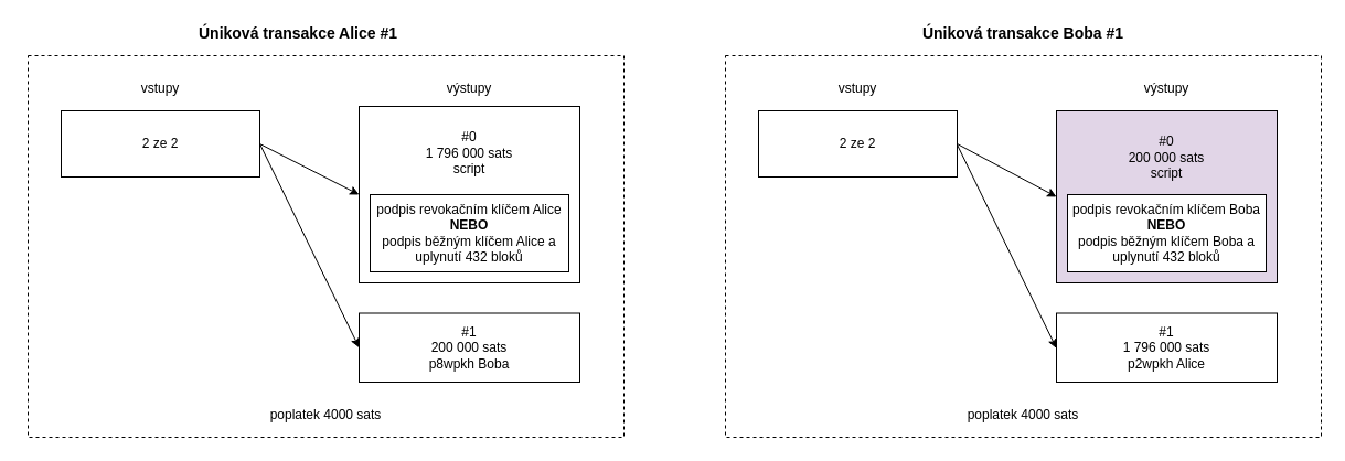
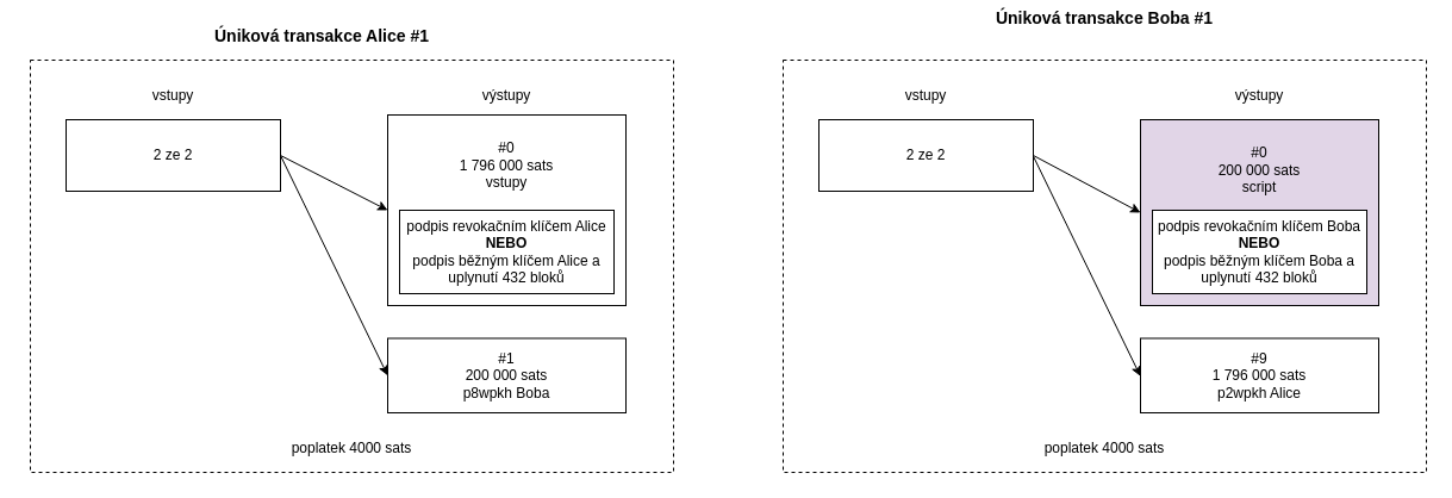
- <mxCell id="8" value="&lt;span style=&quot;font-size: 14px&quot;&gt;&lt;b&gt;Úniková transakce Boba #1&lt;br&gt;&lt;/b&gt;&lt;/span&gt;" style="text;html=1;strokeColor=none;fillColor=none;align=center;verticalAlign=middle;whiteSpace=wrap;rounded=0;" parent="1" vertex="1"><mxGeometry x="677" y="20" width="500" height="20" as="geometry" /></mxCell>
+ <mxCell id="8" value="&lt;span style=&quot;font-size: 14px&quot;&gt;&lt;b&gt;Úniková transakce Boba #1&lt;br&gt;&lt;/b&gt;&lt;/span&gt;" style="text;html=1;strokeColor=none;fillColor=none;align=center;verticalAlign=middle;whiteSpace=wrap;rounded=0;" parent="1" vertex="1"><mxGeometry x="677" y="5" width="500" height="20" as="geometry" /></mxCell>
- <mxCell id="13" value="&lt;br&gt;#0&lt;br&gt;&lt;span class=&quot;qv3Wpe&quot; id=&quot;cwos&quot;&gt;1 796 000&amp;nbsp;&lt;/span&gt;sats&lt;br&gt;script" style="rounded=0;whiteSpace=wrap;html=1;labelPosition=center;verticalLabelPosition=middle;align=center;verticalAlign=top;" parent="1" vertex="1"><mxGeometry x="325" y="96" width="200" height="160" as="geometry" /></mxCell>
+ <mxCell id="13" value="&lt;br&gt;#0&lt;br&gt;&lt;span class=&quot;qv3Wpe&quot; id=&quot;cwos&quot;&gt;1 796 000&amp;nbsp;&lt;/span&gt;sats&lt;br&gt;vstupy" style="rounded=0;whiteSpace=wrap;html=1;labelPosition=center;verticalLabelPosition=middle;align=center;verticalAlign=top;" parent="1" vertex="1"><mxGeometry x="325" y="96" width="200" height="160" as="geometry" /></mxCell>
- <mxCell id="22" value="#1&lt;br&gt;&lt;span class=&quot;qv3Wpe&quot; id=&quot;cwos&quot;&gt;1 796 000&amp;nbsp;&lt;/span&gt;sats&lt;br&gt;p2wpkh Alice" style="rounded=0;whiteSpace=wrap;html=1;" parent="1" vertex="1"><mxGeometry x="957" y="283.5" width="200" height="62.5" as="geometry" /></mxCell>
+ <mxCell id="22" value="#9&lt;br&gt;&lt;span class=&quot;qv3Wpe&quot; id=&quot;cwos&quot;&gt;1 796 000&amp;nbsp;&lt;/span&gt;sats&lt;br&gt;p2wpkh Alice" style="rounded=0;whiteSpace=wrap;html=1;" parent="1" vertex="1"><mxGeometry x="957" y="283.5" width="200" height="62.5" as="geometry" /></mxCell>
